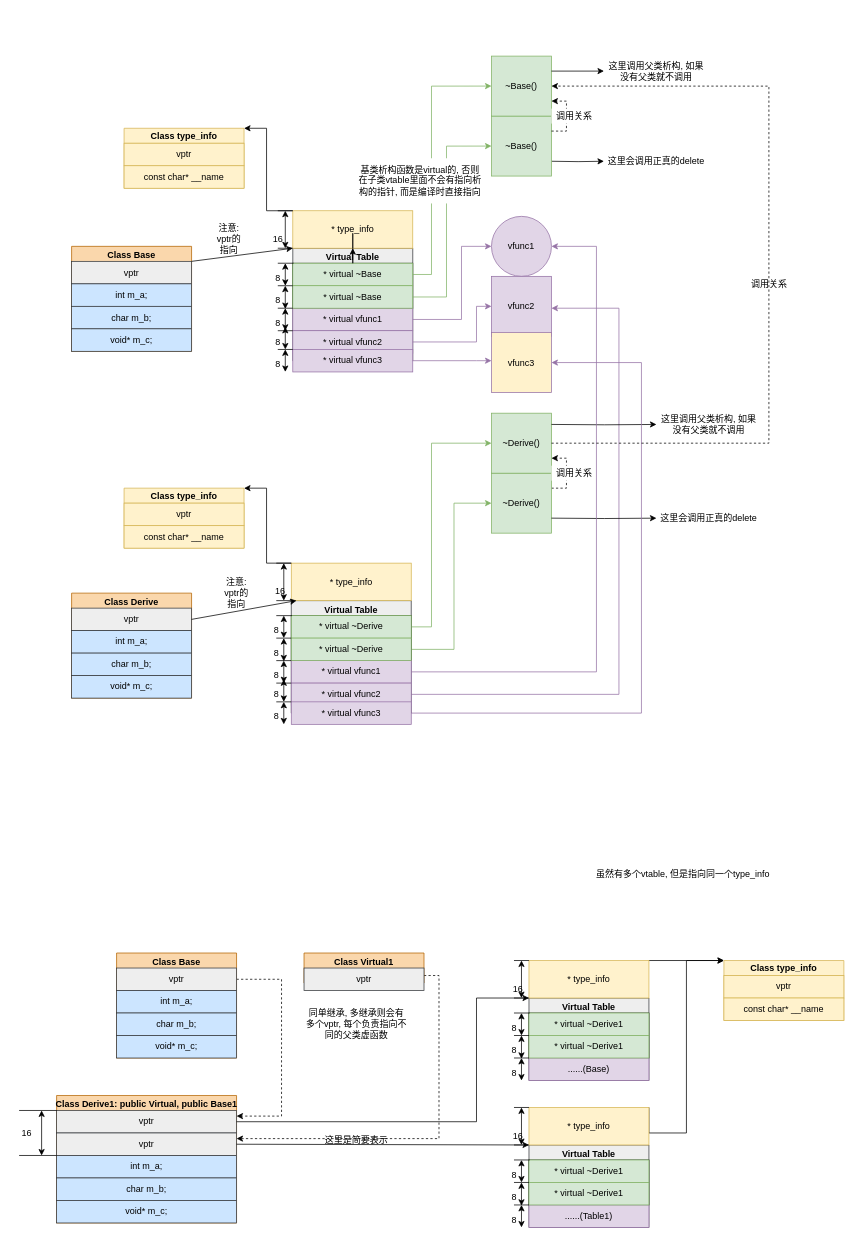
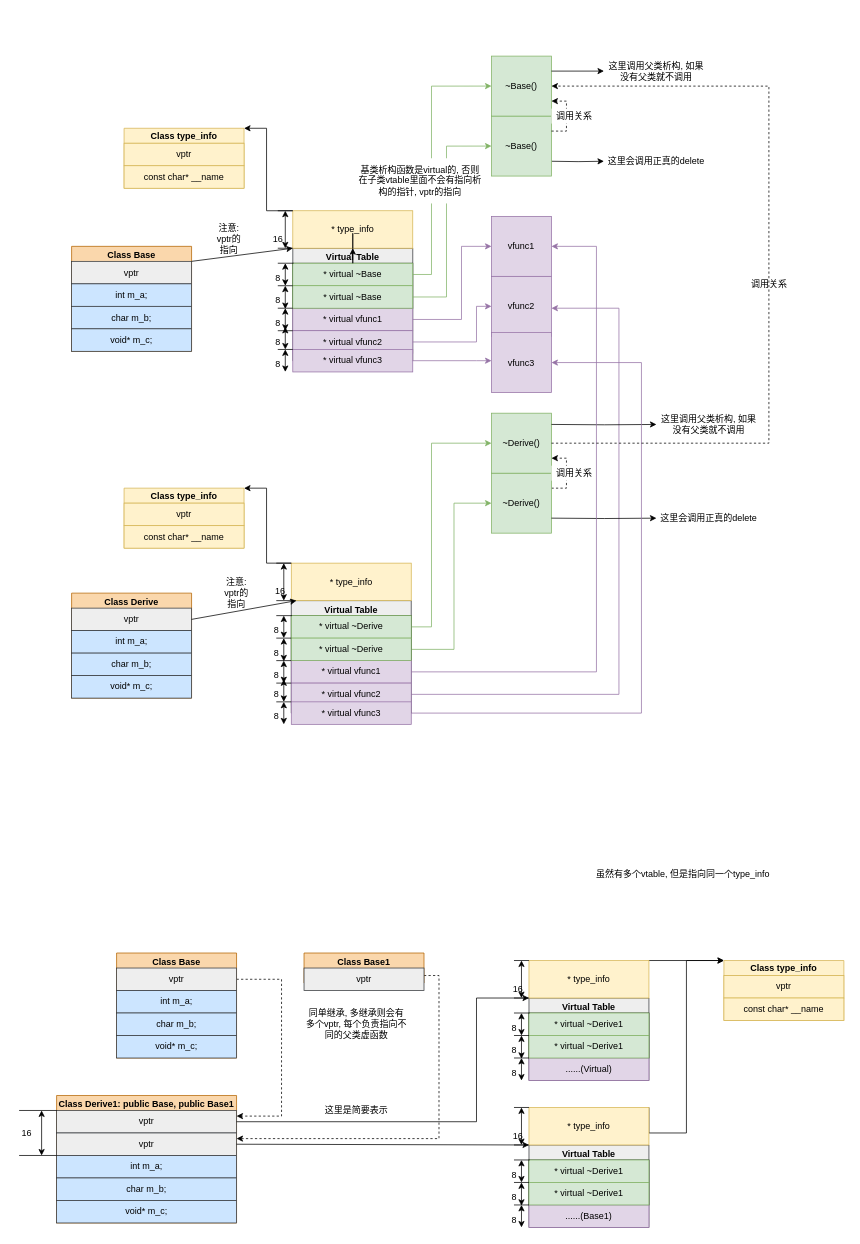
- <mxCell id="119" value="基类析构函数是virtual的, 否则在子类vtable里面不会有指向析构的指针, 而是编译时直接指向" style="text;html=1;align=center;verticalAlign=middle;whiteSpace=wrap;rounded=0;fillColor=#ffffff;" vertex="1" parent="109"><mxGeometry x="310" y="66.25" width="170" height="60.25" as="geometry" /></mxCell>
+ <mxCell id="119" value="基类析构函数是virtual的, 否则在子类vtable里面不会有指向析构的指针, vptr的指向" style="text;html=1;align=center;verticalAlign=middle;whiteSpace=wrap;rounded=0;fillColor=#ffffff;" vertex="1" parent="109"><mxGeometry x="310" y="66.25" width="170" height="60.25" as="geometry" /></mxCell>
- <mxCell id="73" value="vfunc1" style="ellipse;whiteSpace=wrap;html=1;aspect=fixed;fillColor=#e1d5e7;strokeColor=#9673a6;" parent="65" vertex="1"><mxGeometry x="295" y="213.75" width="80" height="80" as="geometry" /></mxCell>
+ <mxCell id="73" value="vfunc1" style="whiteSpace=wrap;html=1;aspect=fixed;fillColor=#e1d5e7;strokeColor=#9673a6;" parent="65" vertex="1"><mxGeometry x="295" y="213.75" width="80" height="80" as="geometry" /></mxCell>
- <mxCell id="75" value="vfunc3" style="whiteSpace=wrap;html=1;aspect=fixed;fillColor=#fff2cc;strokeColor=#9673a6;" parent="65" vertex="1"><mxGeometry x="295" y="368.75" width="80" height="80" as="geometry" /></mxCell>
+ <mxCell id="75" value="vfunc3" style="whiteSpace=wrap;html=1;aspect=fixed;fillColor=#e1d5e7;strokeColor=#9673a6;" parent="65" vertex="1"><mxGeometry x="295" y="368.75" width="80" height="80" as="geometry" /></mxCell>
- <mxCell id="44" value="Class Virtual1" style="swimlane;fillColor=#fad7ac;strokeColor=#b46504;" vertex="1" parent="1"><mxGeometry x="405" y="1270" width="160" height="40" as="geometry" /></mxCell>
+ <mxCell id="44" value="Class Base1" style="swimlane;fillColor=#fad7ac;strokeColor=#b46504;" vertex="1" parent="1"><mxGeometry x="405" y="1270" width="160" height="40" as="geometry" /></mxCell>
- <mxCell id="135" value="......(Base)" style="rounded=0;whiteSpace=wrap;html=1;fillColor=#e1d5e7;strokeColor=#9673a6;" vertex="1" parent="133"><mxGeometry y="80" width="160" height="30" as="geometry" /></mxCell>
+ <mxCell id="135" value="......(Virtual)" style="rounded=0;whiteSpace=wrap;html=1;fillColor=#e1d5e7;strokeColor=#9673a6;" vertex="1" parent="133"><mxGeometry y="80" width="160" height="30" as="geometry" /></mxCell>
- <mxCell id="46" value="Class Derive1: public Virtual, public Base1" style="swimlane;fillColor=#fad7ac;strokeColor=#b46504;" vertex="1" parent="1"><mxGeometry x="75" y="1460" width="240" height="170" as="geometry" /></mxCell>
+ <mxCell id="46" value="Class Derive1: public Base, public Base1" style="swimlane;fillColor=#fad7ac;strokeColor=#b46504;" vertex="1" parent="1"><mxGeometry x="75" y="1460" width="240" height="170" as="geometry" /></mxCell>
- <mxCell id="53" value="这里是简要表示" style="text;html=1;strokeColor=none;fillColor=none;align=center;verticalAlign=middle;whiteSpace=wrap;rounded=0;" vertex="1" parent="1"><mxGeometry x="425" y="1510" width="100" height="20" as="geometry" /></mxCell>
+ <mxCell id="53" value="这里是简要表示" style="text;html=1;strokeColor=none;fillColor=none;align=center;verticalAlign=middle;whiteSpace=wrap;rounded=0;" vertex="1" parent="1"><mxGeometry x="425" y="1470" width="100" height="20" as="geometry" /></mxCell>
- <mxCell id="155" value="......(Table1)" style="rounded=0;whiteSpace=wrap;html=1;fillColor=#e1d5e7;strokeColor=#9673a6;" vertex="1" parent="153"><mxGeometry y="80" width="160" height="30" as="geometry" /></mxCell>
+ <mxCell id="155" value="......(Base1)" style="rounded=0;whiteSpace=wrap;html=1;fillColor=#e1d5e7;strokeColor=#9673a6;" vertex="1" parent="153"><mxGeometry y="80" width="160" height="30" as="geometry" /></mxCell>
